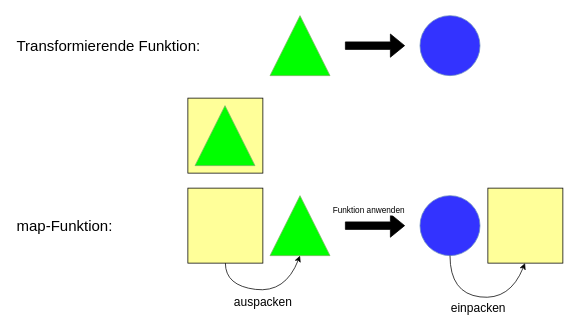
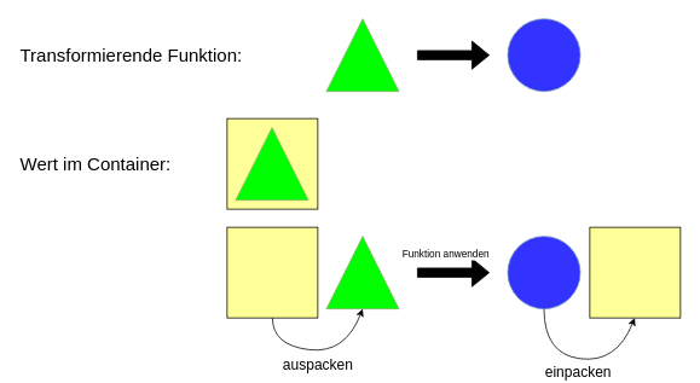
+ <mxCell id="7" value="&lt;font style=&quot;font-size: 20px&quot;&gt;Wert im Container:&lt;/font&gt;" style="text;html=1;strokeColor=none;fillColor=none;align=left;verticalAlign=middle;whiteSpace=wrap;rounded=0;" vertex="1" parent="1"><mxGeometry x="20" y="170" width="200" height="20" as="geometry" /></mxCell>
- <mxCell id="9" value="&lt;font style=&quot;font-size: 20px&quot;&gt;map-Funktion:&lt;/font&gt;" style="text;html=1;strokeColor=none;fillColor=none;align=left;verticalAlign=middle;whiteSpace=wrap;rounded=0;" vertex="1" parent="1"><mxGeometry x="20" y="290" width="200" height="20" as="geometry" /></mxCell>
